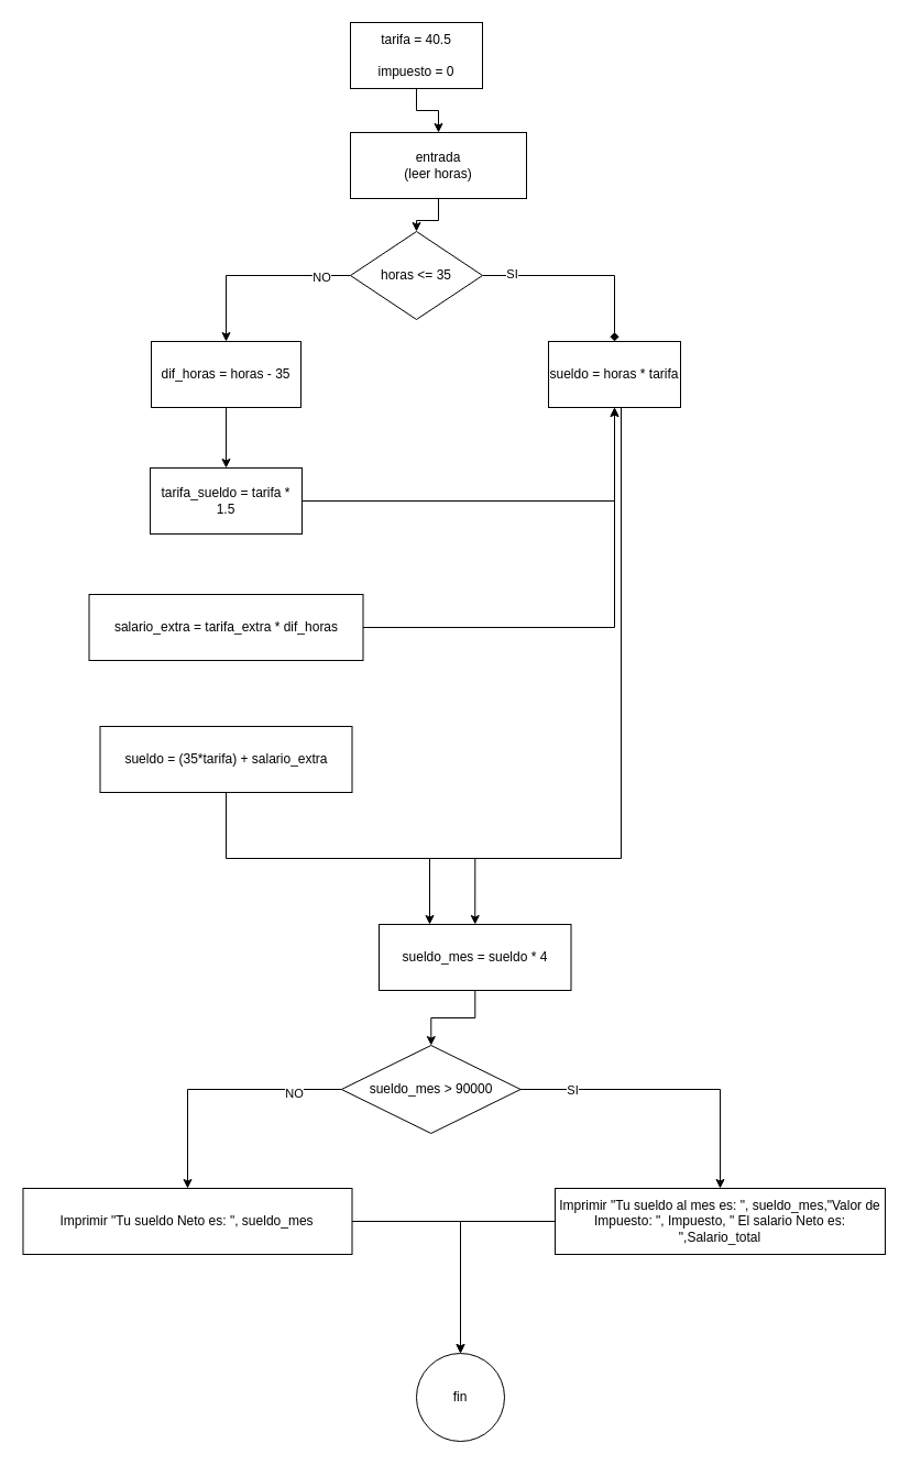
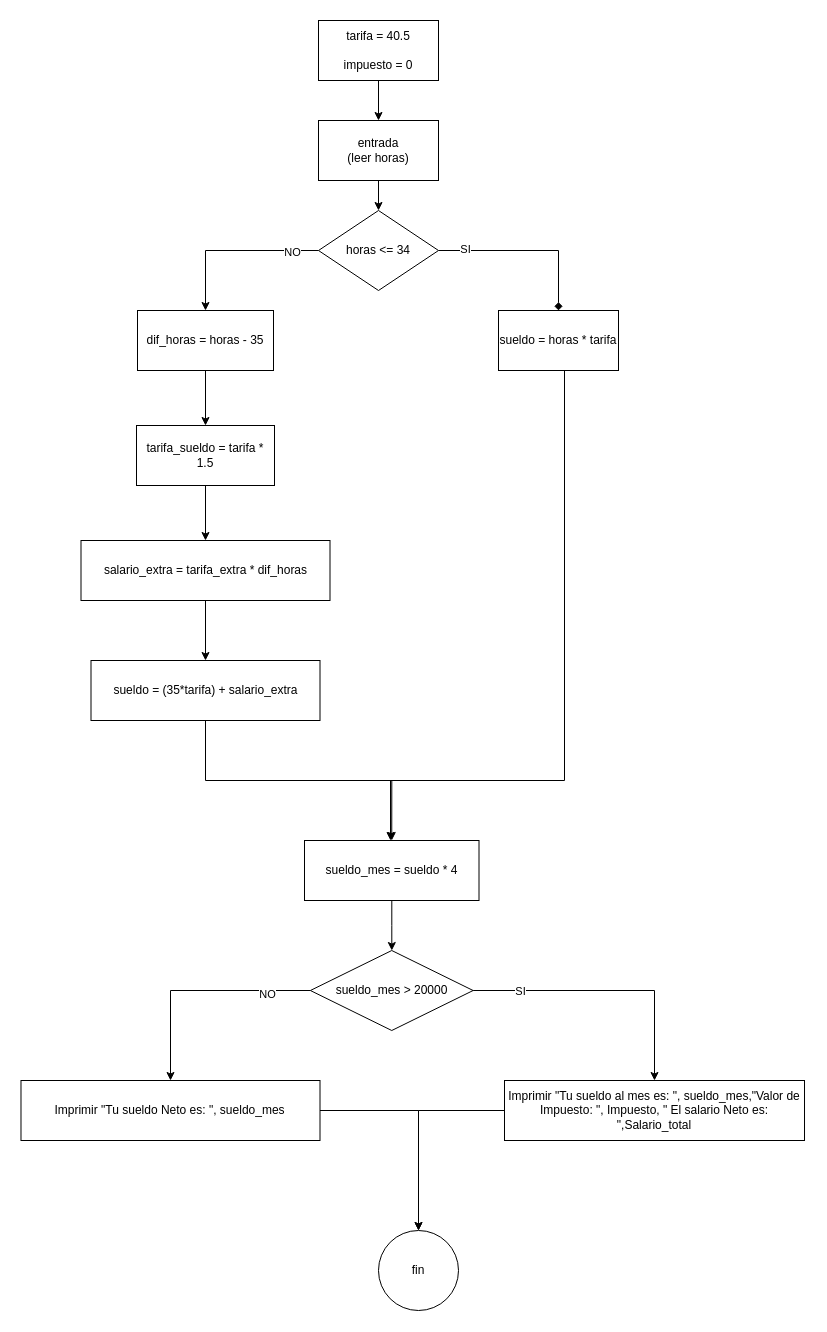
- <mxCell id="3" value="entrada&lt;br&gt;(leer horas)" style="whiteSpace=wrap;html=1;" vertex="1" parent="1"><mxGeometry x="318" y="120" width="160" height="60" as="geometry" /></mxCell>
+ <mxCell id="3" value="entrada&lt;br&gt;(leer horas)" style="whiteSpace=wrap;html=1;" vertex="1" parent="1"><mxGeometry x="318" y="120" width="120" height="60" as="geometry" /></mxCell>
- <mxCell id="8" value="horas &amp;lt;= 35" style="rhombus;whiteSpace=wrap;html=1;" vertex="1" parent="1"><mxGeometry x="318" y="210" width="120" height="80" as="geometry" /></mxCell>
+ <mxCell id="8" value="horas &amp;lt;= 34" style="rhombus;whiteSpace=wrap;html=1;" vertex="1" parent="1"><mxGeometry x="318" y="210" width="120" height="80" as="geometry" /></mxCell>
- <mxCell id="15" value="" style="edgeStyle=orthogonalEdgeStyle;rounded=0;orthogonalLoop=1;jettySize=auto;html=1;" edge="1" parent="1" source="16" target="12"><mxGeometry relative="1" as="geometry" /></mxCell>
+ <mxCell id="15" value="" style="edgeStyle=orthogonalEdgeStyle;rounded=0;orthogonalLoop=1;jettySize=auto;html=1;" edge="1" parent="1" source="16" target="18"><mxGeometry relative="1" as="geometry" /></mxCell>
- <mxCell id="17" value="" style="edgeStyle=orthogonalEdgeStyle;rounded=0;orthogonalLoop=1;jettySize=auto;html=1;" edge="1" parent="1" source="18" target="12"><mxGeometry relative="1" as="geometry" /></mxCell>
+ <mxCell id="17" value="" style="edgeStyle=orthogonalEdgeStyle;rounded=0;orthogonalLoop=1;jettySize=auto;html=1;" edge="1" parent="1" source="18" target="20"><mxGeometry relative="1" as="geometry" /></mxCell>
- <mxCell id="22" value="sueldo_mes = sueldo * 4" style="whiteSpace=wrap;html=1;" vertex="1" parent="1"><mxGeometry x="344" y="840" width="174.5" height="60" as="geometry" /></mxCell>
+ <mxCell id="22" value="sueldo_mes = sueldo * 4" style="whiteSpace=wrap;html=1;" vertex="1" parent="1"><mxGeometry x="304" y="840" width="174.5" height="60" as="geometry" /></mxCell>
- <mxCell id="27" value="sueldo_mes &amp;gt; 90000" style="rhombus;whiteSpace=wrap;html=1;" vertex="1" parent="1"><mxGeometry x="309.88" y="950" width="162.75" height="80" as="geometry" /></mxCell>
+ <mxCell id="27" value="sueldo_mes &amp;gt; 20000" style="rhombus;whiteSpace=wrap;html=1;" vertex="1" parent="1"><mxGeometry x="309.88" y="950" width="162.75" height="80" as="geometry" /></mxCell>
